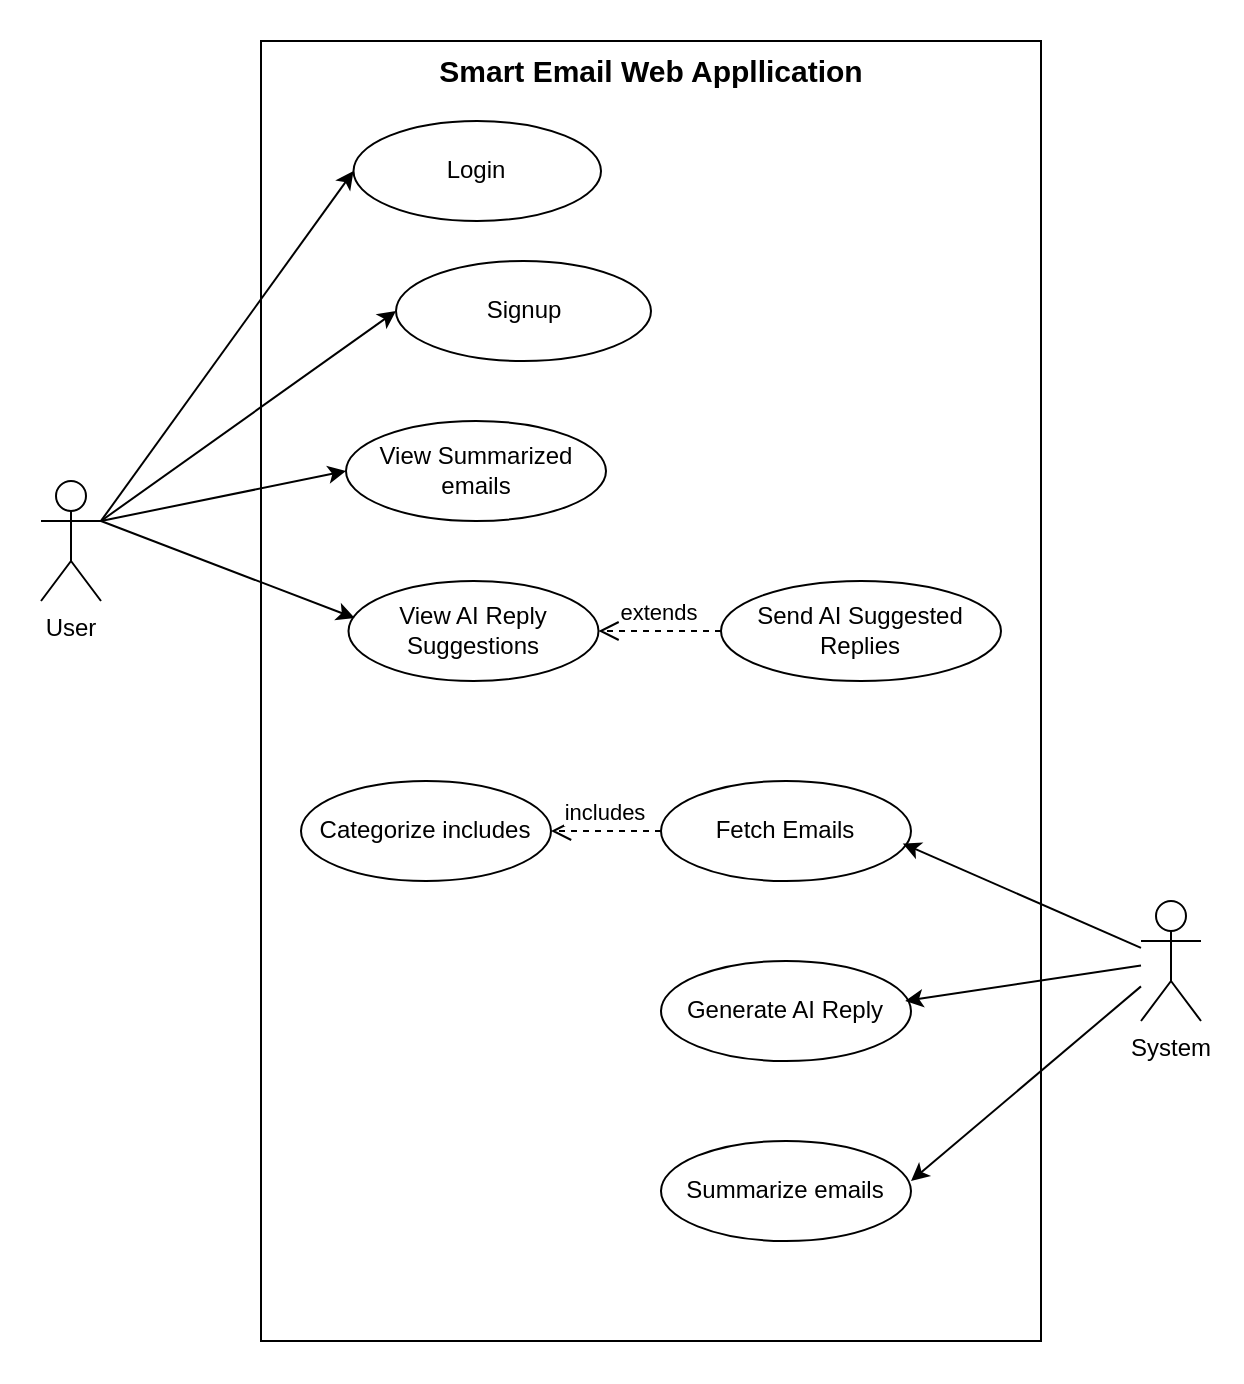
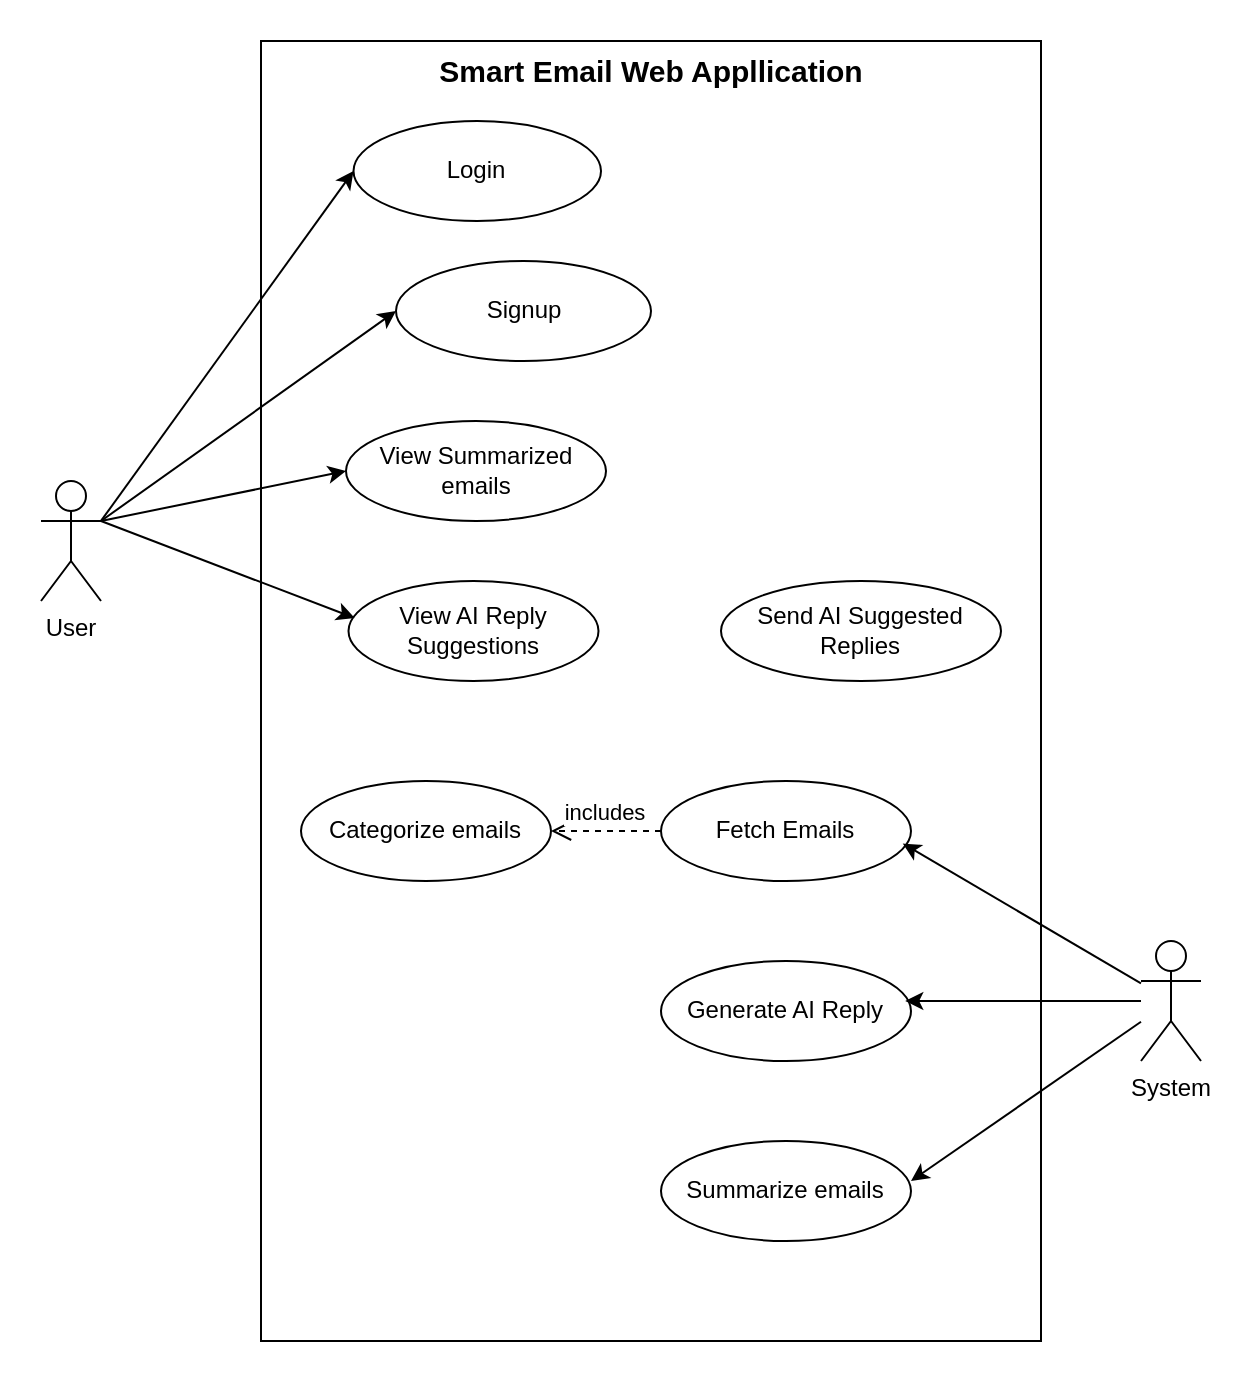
- <mxCell id="14" value="extends" style="html=1;verticalAlign=bottom;endArrow=open;dashed=1;endSize=8;curved=0;rounded=0;exitX=0;exitY=0.5;exitDx=0;exitDy=0;" edge="1" parent="1" source="8" target="7"><mxGeometry relative="1" as="geometry"><mxPoint x="370" y="310" as="sourcePoint" /><mxPoint x="290" y="310" as="targetPoint" /></mxGeometry></mxCell>
- <mxCell id="12" value="Categorize includes" style="ellipse;whiteSpace=wrap;html=1;" vertex="1" parent="1"><mxGeometry x="150" y="390" width="125" height="50" as="geometry" /></mxCell>
+ <mxCell id="12" value="Categorize emails" style="ellipse;whiteSpace=wrap;html=1;" vertex="1" parent="1"><mxGeometry x="150" y="390" width="125" height="50" as="geometry" /></mxCell>
- <mxCell id="13" value="System" style="shape=umlActor;verticalLabelPosition=bottom;verticalAlign=top;html=1;outlineConnect=0;" vertex="1" parent="1"><mxGeometry x="570" y="450" width="30" height="60" as="geometry" /></mxCell>
+ <mxCell id="13" value="System" style="shape=umlActor;verticalLabelPosition=bottom;verticalAlign=top;html=1;outlineConnect=0;" vertex="1" parent="1"><mxGeometry x="570" y="470" width="30" height="60" as="geometry" /></mxCell>
